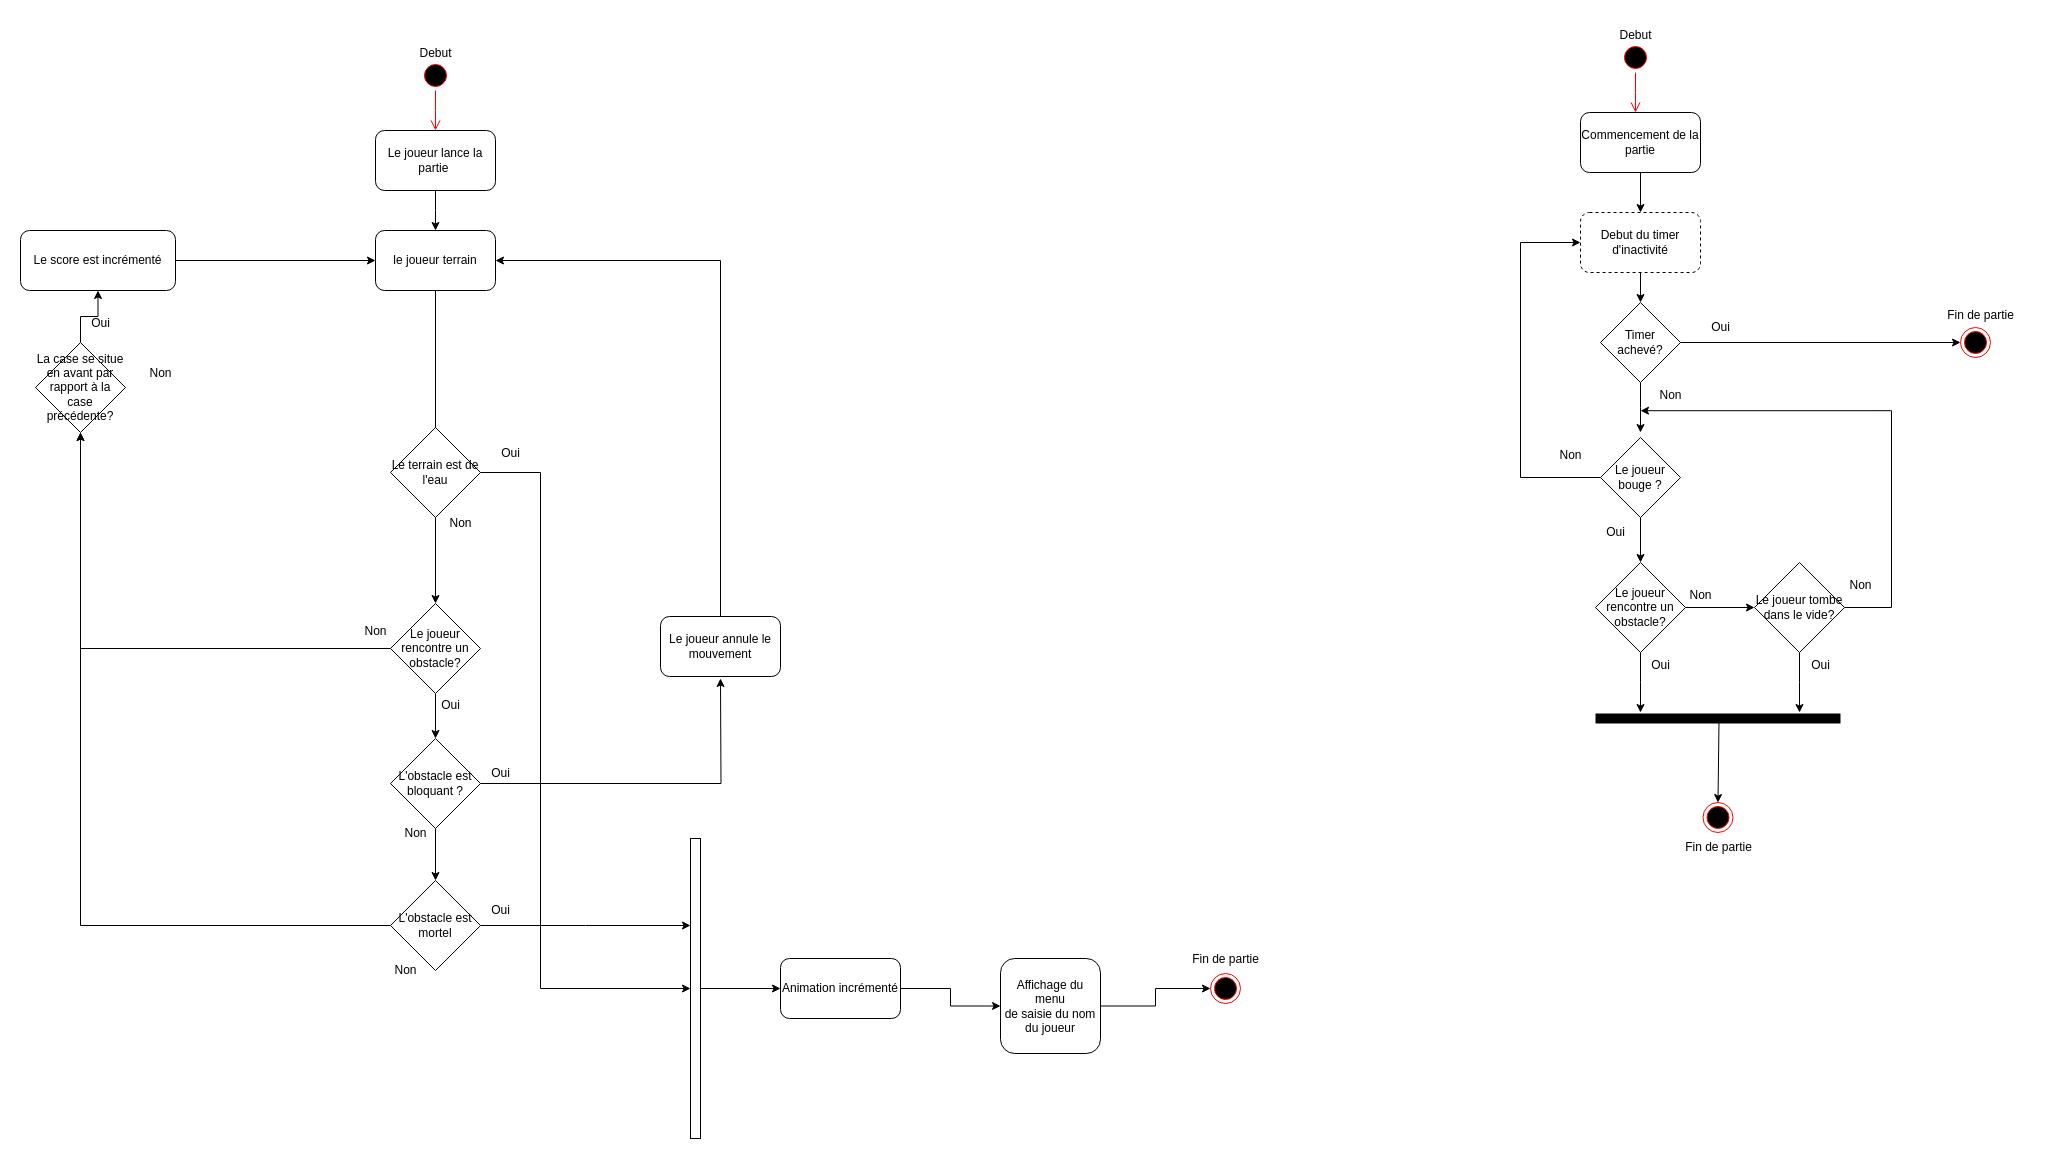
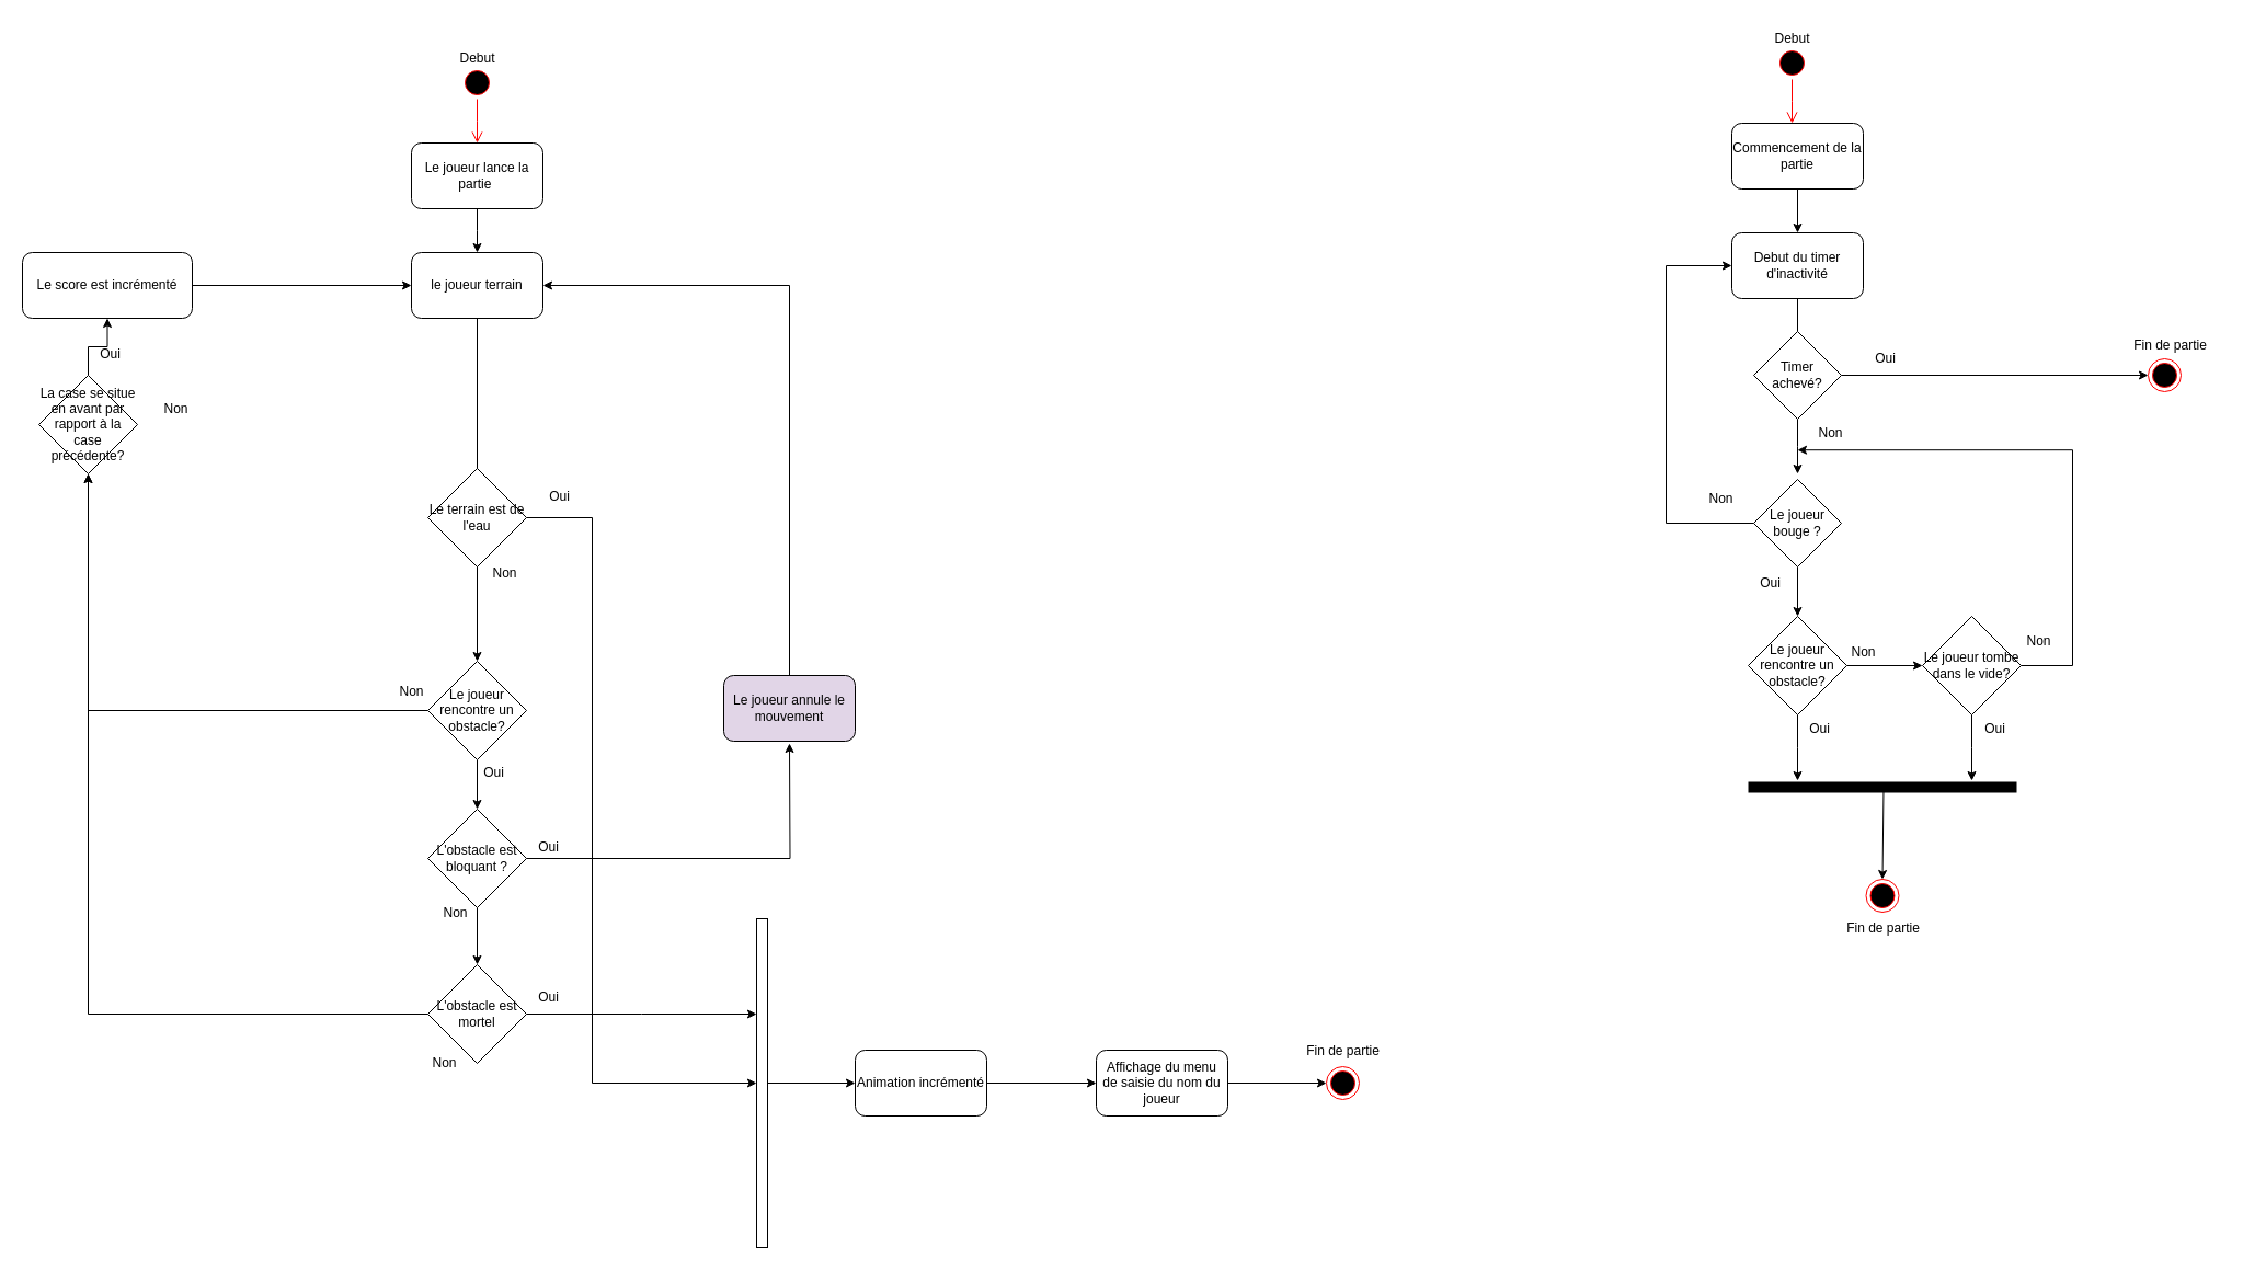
- <mxCell id="18" value="Debut du timer d'inactivité" style="rounded=1;whiteSpace=wrap;html=1;dashed=1;" parent="1" vertex="1"><mxGeometry x="1580" y="212" width="120" height="60" as="geometry" /></mxCell>
+ <mxCell id="18" value="Debut du timer d'inactivité" style="rounded=1;whiteSpace=wrap;html=1;" parent="1" vertex="1"><mxGeometry x="1580" y="212" width="120" height="60" as="geometry" /></mxCell>
- <mxCell id="17" style="edgeStyle=orthogonalEdgeStyle;rounded=0;orthogonalLoop=1;jettySize=auto;html=1;" parent="1" source="18" target="21" edge="1"><mxGeometry relative="1" as="geometry" /></mxCell>
+ <mxCell id="17" style="edgeStyle=orthogonalEdgeStyle;rounded=0;orthogonalLoop=1;jettySize=auto;html=1;endArrow=none;" parent="1" source="18" target="21" edge="1"><mxGeometry relative="1" as="geometry" /></mxCell>
- <mxCell id="53" value="Le joueur annule le mouvement" style="rounded=1;whiteSpace=wrap;html=1;" parent="1" vertex="1"><mxGeometry x="660" y="616" width="120" height="60" as="geometry" /></mxCell>
+ <mxCell id="53" value="Le joueur annule le mouvement" style="rounded=1;whiteSpace=wrap;html=1;fillColor=#e1d5e7;" parent="1" vertex="1"><mxGeometry x="660" y="616" width="120" height="60" as="geometry" /></mxCell>
- <mxCell id="68" value="Affichage du menu&lt;br&gt;de saisie du nom du joueur" style="rounded=1;whiteSpace=wrap;html=1;" parent="1" vertex="1"><mxGeometry x="1000" y="958" width="100" height="95" as="geometry" /></mxCell>
+ <mxCell id="68" value="Affichage du menu&lt;br&gt;de saisie du nom du joueur" style="rounded=1;whiteSpace=wrap;html=1;" parent="1" vertex="1"><mxGeometry x="1000" y="958" width="120" height="60" as="geometry" /></mxCell>
